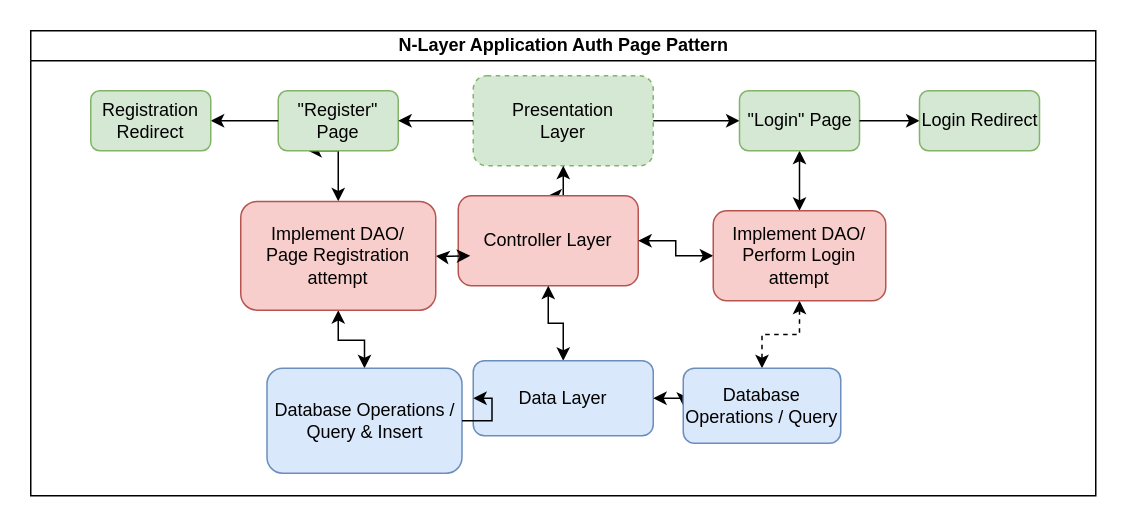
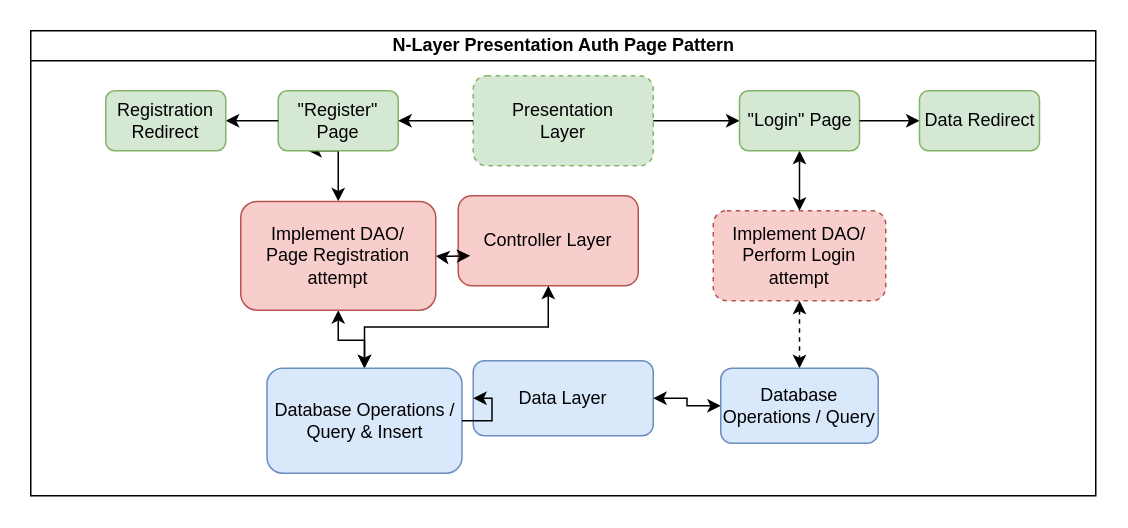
- <mxCell id="2" value="N-Layer Application Auth Page Pattern" style="swimlane;html=1;startSize=20;horizontal=1;containerType=tree;glass=0;" vertex="1" parent="1"><mxGeometry x="20" y="20" width="710" height="310" as="geometry" /></mxCell>
+ <mxCell id="2" value="N-Layer Presentation Auth Page Pattern" style="swimlane;html=1;startSize=20;horizontal=1;containerType=tree;glass=0;" vertex="1" parent="1"><mxGeometry x="20" y="20" width="710" height="310" as="geometry" /></mxCell>
- <mxCell id="11" value="Registration Redirect" style="rounded=1;whiteSpace=wrap;html=1;fillColor=#d5e8d4;strokeColor=#82b366;" vertex="1" parent="2"><mxGeometry x="40" y="40" width="80" height="40" as="geometry" /></mxCell>
+ <mxCell id="11" value="Registration Redirect" style="rounded=1;whiteSpace=wrap;html=1;fillColor=#d5e8d4;strokeColor=#82b366;" vertex="1" parent="2"><mxGeometry x="50" y="40" width="80" height="40" as="geometry" /></mxCell>
- <mxCell id="27" value="Login Redirect" style="rounded=1;whiteSpace=wrap;html=1;fillColor=#d5e8d4;strokeColor=#82b366;" vertex="1" parent="2"><mxGeometry x="592.5" y="40" width="80" height="40" as="geometry" /></mxCell>
+ <mxCell id="27" value="Data Redirect" style="rounded=1;whiteSpace=wrap;html=1;fillColor=#d5e8d4;strokeColor=#82b366;" vertex="1" parent="2"><mxGeometry x="592.5" y="40" width="80" height="40" as="geometry" /></mxCell>
- <mxCell id="12" value="" style="edgeStyle=orthogonalEdgeStyle;rounded=0;orthogonalLoop=1;jettySize=auto;html=1;startArrow=classic;startFill=1;" edge="1" parent="2" source="3" target="13"><mxGeometry relative="1" as="geometry" /></mxCell>
- <mxCell id="14" value="" style="edgeStyle=orthogonalEdgeStyle;rounded=0;orthogonalLoop=1;jettySize=auto;html=1;exitX=1;exitY=0.5;exitDx=0;exitDy=0;entryX=0;entryY=0.5;entryDx=0;entryDy=0;startArrow=classic;startFill=1;" edge="1" parent="2" source="13" target="16"><mxGeometry relative="1" as="geometry"><mxPoint x="395" y="170" as="sourcePoint" /><Array as="points" /></mxGeometry></mxCell>
- <mxCell id="16" value="Implement DAO/&lt;br&gt;Perform Login attempt" style="rounded=1;whiteSpace=wrap;html=1;fillColor=#f8cecc;strokeColor=#b85450;" vertex="1" parent="2"><mxGeometry x="455" y="120" width="115" height="60" as="geometry" /></mxCell>
+ <mxCell id="16" value="Implement DAO/&lt;br&gt;Perform Login attempt" style="rounded=1;whiteSpace=wrap;html=1;fillColor=#f8cecc;strokeColor=#b85450;dashed=1;" vertex="1" parent="2"><mxGeometry x="455" y="120" width="115" height="60" as="geometry" /></mxCell>
- <mxCell id="20" value="" style="edgeStyle=orthogonalEdgeStyle;rounded=0;orthogonalLoop=1;jettySize=auto;html=1;startArrow=classic;startFill=1;" edge="1" parent="2" source="13" target="21"><mxGeometry relative="1" as="geometry"><mxPoint x="395" y="170" as="sourcePoint" /></mxGeometry></mxCell>
+ <mxCell id="20" value="" style="edgeStyle=orthogonalEdgeStyle;rounded=0;orthogonalLoop=1;jettySize=auto;html=1;startArrow=classic;startFill=1;" edge="1" parent="2" source="13" target="24"><mxGeometry relative="1" as="geometry"><mxPoint x="395" y="170" as="sourcePoint" /></mxGeometry></mxCell>
- <mxCell id="23" value="Database Operations / Query" style="rounded=1;whiteSpace=wrap;html=1;fillColor=#dae8fc;strokeColor=#6c8ebf;" vertex="1" parent="2"><mxGeometry x="435" y="225" width="105" height="50" as="geometry" /></mxCell>
+ <mxCell id="23" value="Database Operations / Query" style="rounded=1;whiteSpace=wrap;html=1;fillColor=#dae8fc;strokeColor=#6c8ebf;" vertex="1" parent="2"><mxGeometry x="460" y="225" width="105" height="50" as="geometry" /></mxCell>
